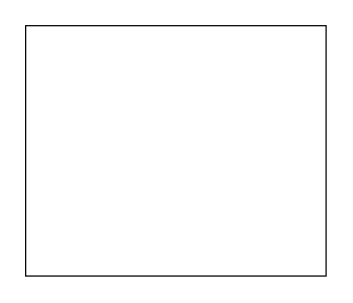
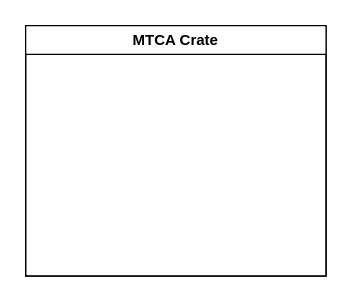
+ <mxCell id="4" value="MTCA Crate" style="swimlane;whiteSpace=wrap;html=1;" vertex="1" parent="2"><mxGeometry width="240" height="200" as="geometry" /></mxCell>
